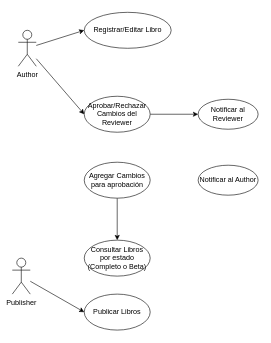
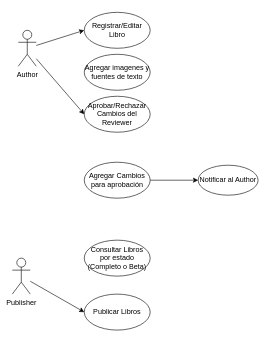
- <mxCell id="11" value="Registrar/Editar Libro" style="ellipse;whiteSpace=wrap;html=1;" vertex="1" parent="1"><mxGeometry x="140" y="20" width="145" height="60" as="geometry" /></mxCell>
+ <mxCell id="11" value="Registrar/Editar Libro" style="ellipse;whiteSpace=wrap;html=1;" vertex="1" parent="1"><mxGeometry x="140" y="20" width="110" height="60" as="geometry" /></mxCell>
+ <mxCell id="12" value="Agregar imagenes y fuentes de texto" style="ellipse;whiteSpace=wrap;html=1;" vertex="1" parent="1"><mxGeometry x="140" y="90" width="110" height="60" as="geometry" /></mxCell>
- <mxCell id="9" style="edgeStyle=none;html=1;entryX=0;entryY=0.5;entryDx=0;entryDy=0;" edge="1" parent="1" source="10" target="16"><mxGeometry relative="1" as="geometry" /></mxCell>
- <mxCell id="16" value="Notificar al Reviewer" style="ellipse;whiteSpace=wrap;html=1;" vertex="1" parent="1"><mxGeometry x="330" y="165" width="100" height="50" as="geometry" /></mxCell>
- <mxCell id="7" style="edgeStyle=none;html=1;" edge="1" parent="1" source="8" target="15"><mxGeometry relative="1" as="geometry" /></mxCell>
+ <mxCell id="7" style="edgeStyle=none;html=1;entryX=0;entryY=0.5;entryDx=0;entryDy=0;" edge="1" parent="1" source="8" target="14"><mxGeometry relative="1" as="geometry" /></mxCell>
